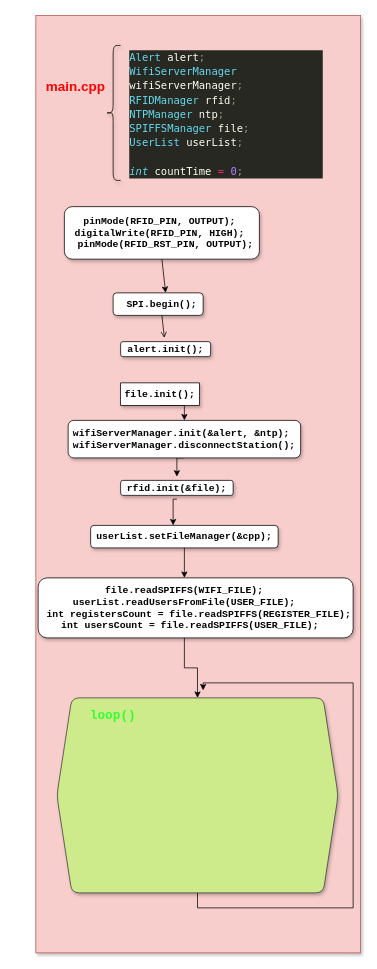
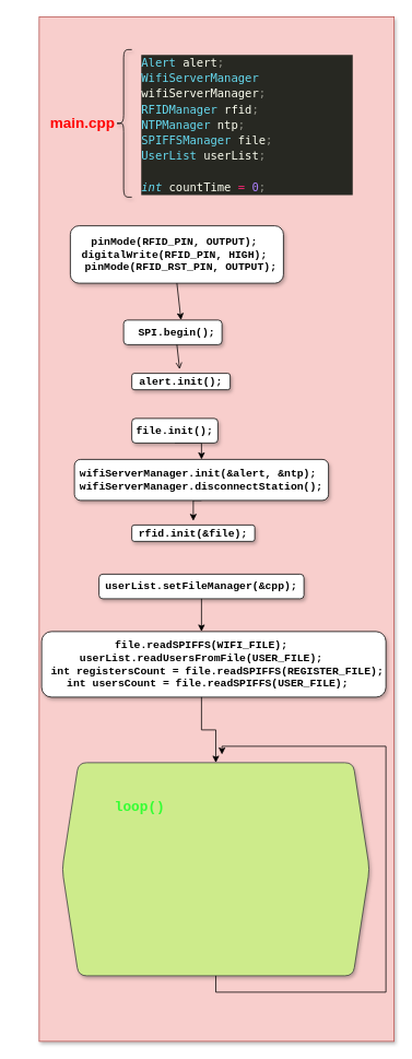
- <mxCell id="3" value="&lt;h2&gt;&lt;font color=&quot;#FF0000&quot;&gt;main.cpp&lt;/font&gt;&lt;br&gt;&lt;/h2&gt;" style="text;html=1;strokeColor=none;fillColor=none;align=center;verticalAlign=middle;whiteSpace=wrap;rounded=0;fontFamily=Helvetica;fontSize=12;fontColor=default;" vertex="1" parent="1"><mxGeometry x="70" y="100" width="60" height="30" as="geometry" /></mxCell>
+ <mxCell id="3" value="&lt;h2&gt;&lt;font color=&quot;#FF0000&quot;&gt;main.cpp&lt;/font&gt;&lt;br&gt;&lt;/h2&gt;" style="text;html=1;strokeColor=none;fillColor=none;align=center;verticalAlign=middle;whiteSpace=wrap;rounded=0;fontFamily=Helvetica;fontSize=12;fontColor=default;" vertex="1" parent="1"><mxGeometry x="70" y="135" width="60" height="30" as="geometry" /></mxCell>
- <mxCell id="13" value="&lt;b&gt;file.init();&lt;/b&gt;" style="whiteSpace=wrap;html=1;shadow=1;glass=0;sketch=0;fontFamily=Courier New;fontSize=13;fontColor=#000000;strokeColor=default;fillColor=default;rounded=0;" vertex="1" parent="1"><mxGeometry x="160" y="510" width="105" height="30" as="geometry" /></mxCell>
+ <mxCell id="13" value="&lt;b&gt;file.init();&lt;/b&gt;" style="rounded=1;whiteSpace=wrap;html=1;shadow=1;glass=0;sketch=0;fontFamily=Courier New;fontSize=13;fontColor=#000000;strokeColor=default;fillColor=default;" vertex="1" parent="1"><mxGeometry x="160" y="510" width="105" height="30" as="geometry" /></mxCell>
- <mxCell id="20" style="edgeStyle=orthogonalEdgeStyle;rounded=0;orthogonalLoop=1;jettySize=auto;html=1;exitX=0.5;exitY=1;exitDx=0;exitDy=0;entryX=0.25;entryY=0;entryDx=0;entryDy=0;fontFamily=Courier New;fontSize=13;fontColor=#000000;" edge="1" parent="1" source="21" target="24"><mxGeometry relative="1" as="geometry" /></mxCell>
- <mxCell id="29" value="&lt;font style=&quot;font-size: 17px;&quot; color=&quot;#33FF33&quot;&gt;&lt;b style=&quot;font-size: 17px;&quot;&gt;loop()&lt;/b&gt;&lt;/font&gt;" style="text;html=1;strokeColor=none;fillColor=none;align=center;verticalAlign=middle;whiteSpace=wrap;rounded=0;shadow=1;glass=0;sketch=0;fontFamily=Courier New;fontSize=17;fontColor=#000000;" vertex="1" parent="1"><mxGeometry x="120" y="940" width="60" height="30" as="geometry" /></mxCell>
+ <mxCell id="29" value="&lt;font style=&quot;font-size: 17px;&quot; color=&quot;#33FF33&quot;&gt;&lt;b style=&quot;font-size: 17px;&quot;&gt;loop()&lt;/b&gt;&lt;/font&gt;" style="text;html=1;strokeColor=none;fillColor=none;align=center;verticalAlign=middle;whiteSpace=wrap;rounded=0;shadow=1;glass=0;sketch=0;fontFamily=Courier New;fontSize=17;fontColor=#000000;" vertex="1" parent="1"><mxGeometry x="140" y="970" width="60" height="30" as="geometry" /></mxCell>
